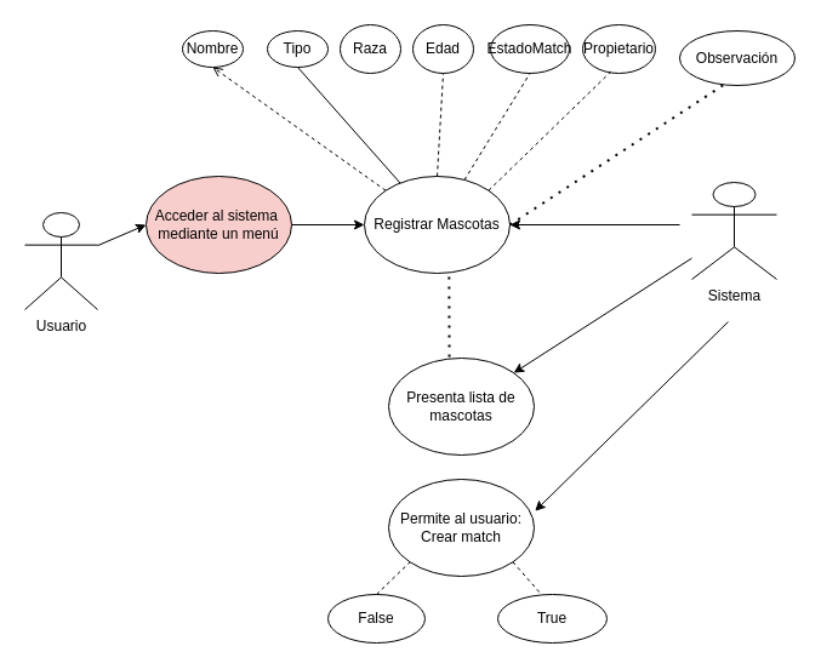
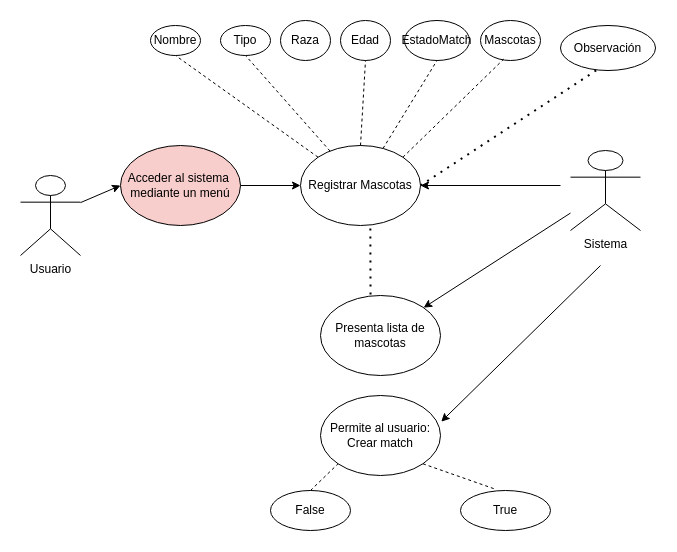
- <mxCell id="11" value="Propietario" style="ellipse;whiteSpace=wrap;html=1;" parent="1" vertex="1"><mxGeometry x="480" y="20" width="60" height="40" as="geometry" /></mxCell>
+ <mxCell id="11" value="Mascotas" style="ellipse;whiteSpace=wrap;html=1;" parent="1" vertex="1"><mxGeometry x="480" y="20" width="60" height="40" as="geometry" /></mxCell>
- <mxCell id="22" value="" style="endArrow=open;dashed=1;html=1;entryX=0.5;entryY=1;entryDx=0;entryDy=0;exitX=0;exitY=0;exitDx=0;exitDy=0;" parent="1" source="4" target="5" edge="1"><mxGeometry width="50" height="50" relative="1" as="geometry"><mxPoint x="420" y="205" as="sourcePoint" /><mxPoint x="470" y="155" as="targetPoint" /></mxGeometry></mxCell>
+ <mxCell id="22" value="" style="endArrow=none;dashed=1;html=1;entryX=0.5;entryY=1;entryDx=0;entryDy=0;exitX=0;exitY=0;exitDx=0;exitDy=0;" parent="1" source="4" target="5" edge="1"><mxGeometry width="50" height="50" relative="1" as="geometry"><mxPoint x="420" y="205" as="sourcePoint" /><mxPoint x="470" y="155" as="targetPoint" /></mxGeometry></mxCell>
- <mxCell id="21" value="" style="endArrow=none;dashed=0;html=1;entryX=0.5;entryY=1;entryDx=0;entryDy=0;" parent="1" source="4" target="6" edge="1"><mxGeometry width="50" height="50" relative="1" as="geometry"><mxPoint x="420" y="205" as="sourcePoint" /><mxPoint x="470" y="155" as="targetPoint" /></mxGeometry></mxCell>
+ <mxCell id="21" value="" style="endArrow=none;dashed=1;html=1;entryX=0.5;entryY=1;entryDx=0;entryDy=0;" parent="1" source="4" target="6" edge="1"><mxGeometry width="50" height="50" relative="1" as="geometry"><mxPoint x="420" y="205" as="sourcePoint" /><mxPoint x="470" y="155" as="targetPoint" /></mxGeometry></mxCell>
- <mxCell id="24" value="True" style="ellipse;whiteSpace=wrap;html=1;" vertex="1" parent="1"><mxGeometry x="410" y="490" width="90" height="40" as="geometry" /></mxCell>
+ <mxCell id="24" value="True" style="ellipse;whiteSpace=wrap;html=1;" vertex="1" parent="1"><mxGeometry x="460" y="490" width="90" height="40" as="geometry" /></mxCell>
